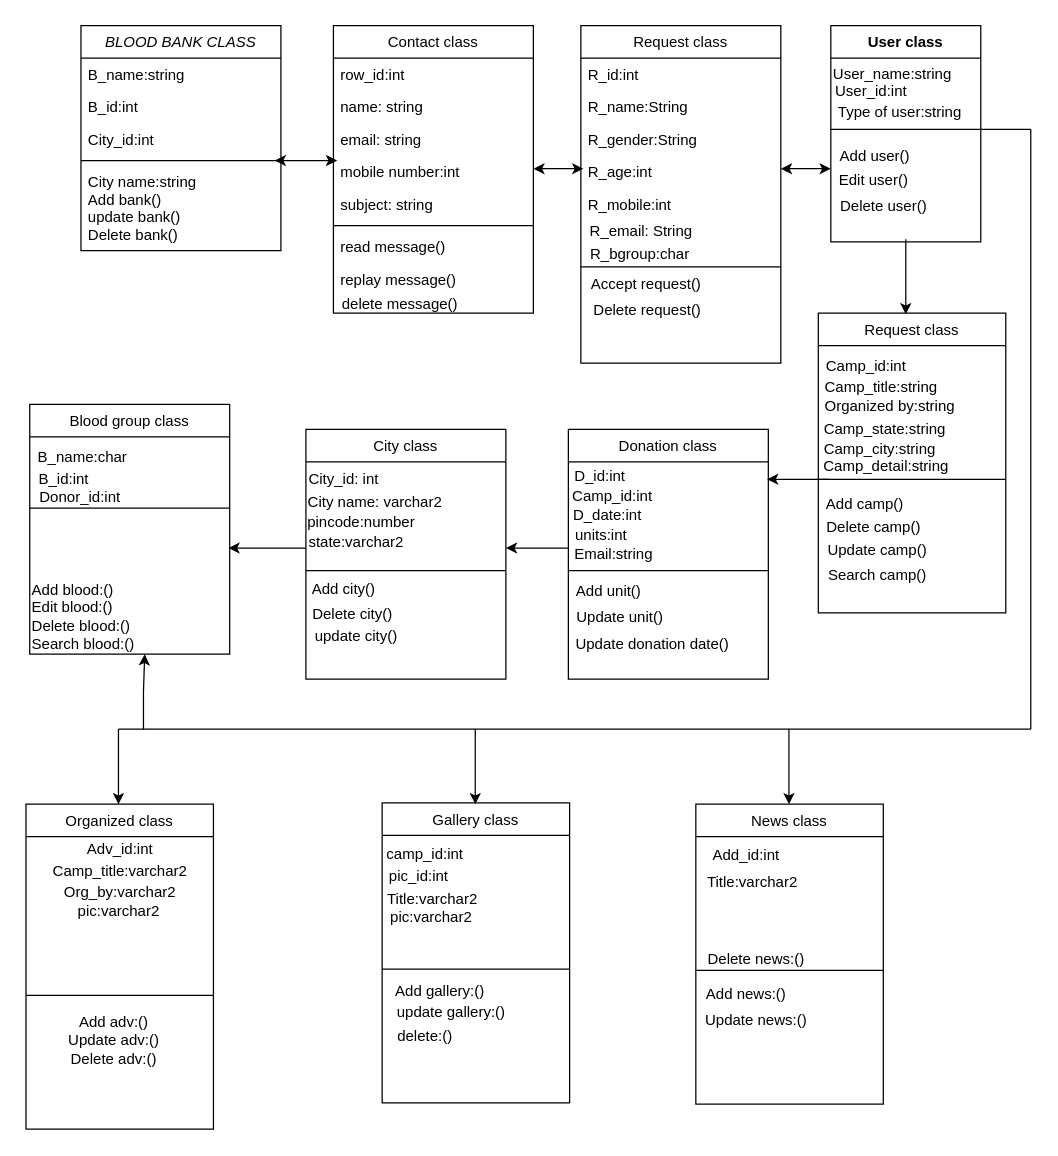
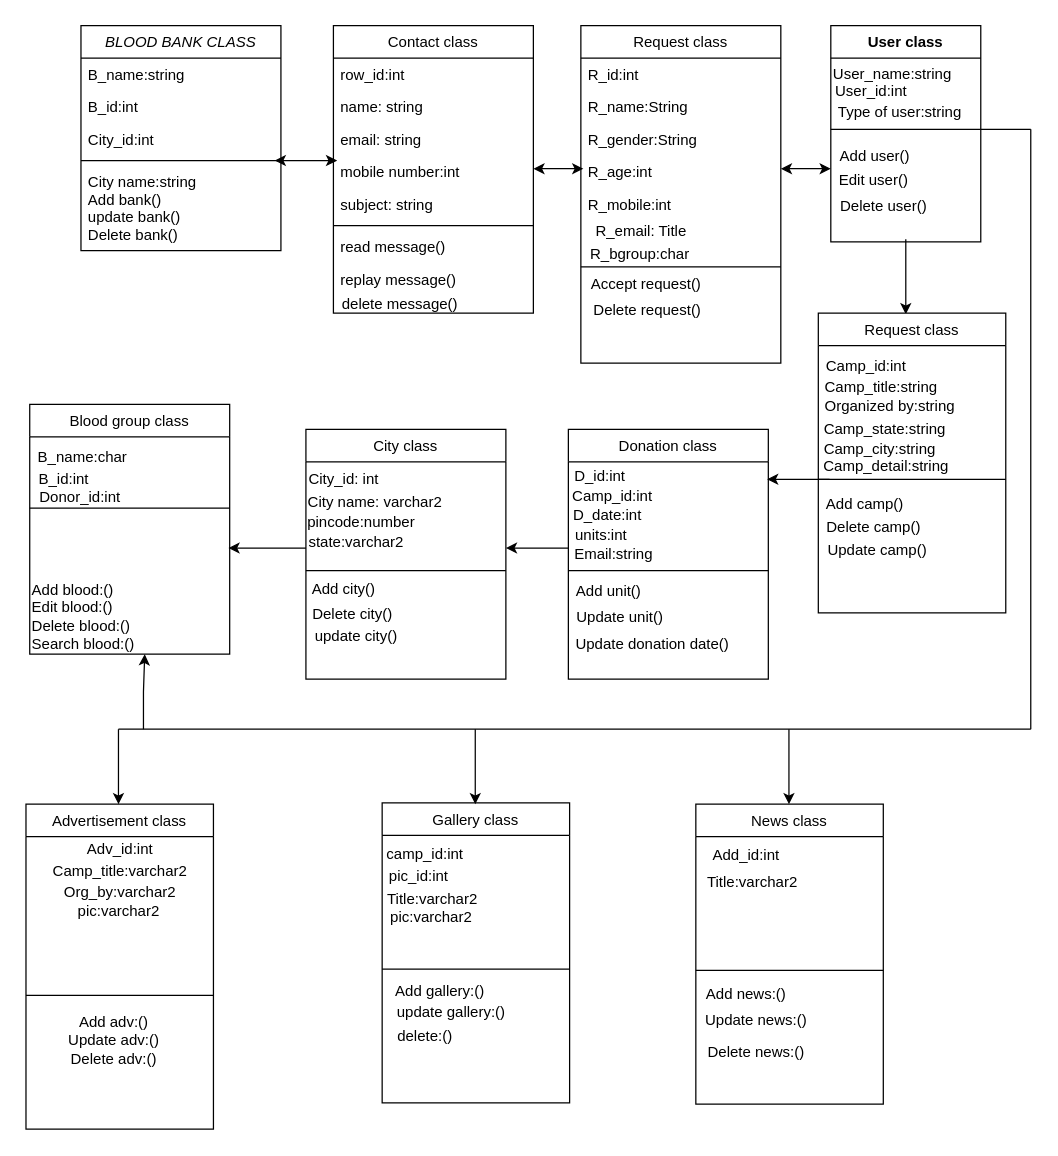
- <mxCell id="32" value="R_email: String" style="text;html=1;align=center;verticalAlign=middle;resizable=0;points=[];autosize=1;strokeColor=none;fillColor=none;" vertex="1" parent="1"><mxGeometry x="462" y="175" width="100" height="20" as="geometry" /></mxCell>
+ <mxCell id="32" value="R_email: Title" style="text;html=1;align=center;verticalAlign=middle;resizable=0;points=[];autosize=1;strokeColor=none;fillColor=none;" vertex="1" parent="1"><mxGeometry x="462" y="175" width="100" height="20" as="geometry" /></mxCell>
- <mxCell id="57" value="Search camp()" style="text;html=1;align=center;verticalAlign=middle;resizable=0;points=[];autosize=1;strokeColor=none;fillColor=none;" vertex="1" parent="1"><mxGeometry x="656" y="450" width="90" height="20" as="geometry" /></mxCell>
- <mxCell id="86" value="Organized class" style="swimlane;fontStyle=0;align=center;verticalAlign=top;childLayout=stackLayout;horizontal=1;startSize=26;horizontalStack=0;resizeParent=1;resizeLast=0;collapsible=1;marginBottom=0;rounded=0;shadow=0;strokeWidth=1;" vertex="1" parent="1"><mxGeometry x="20" y="643" width="150" height="260" as="geometry"><mxRectangle x="550" y="140" width="160" height="26" as="alternateBounds" /></mxGeometry></mxCell>
+ <mxCell id="86" value="Advertisement class" style="swimlane;fontStyle=0;align=center;verticalAlign=top;childLayout=stackLayout;horizontal=1;startSize=26;horizontalStack=0;resizeParent=1;resizeLast=0;collapsible=1;marginBottom=0;rounded=0;shadow=0;strokeWidth=1;" vertex="1" parent="1"><mxGeometry x="20" y="643" width="150" height="260" as="geometry"><mxRectangle x="550" y="140" width="160" height="26" as="alternateBounds" /></mxGeometry></mxCell>
- <mxCell id="110" value="Delete news:()" style="text;html=1;align=center;verticalAlign=middle;resizable=0;points=[];autosize=1;strokeColor=none;fillColor=none;" vertex="1" parent="1"><mxGeometry x="559" y="757" width="90" height="20" as="geometry" /></mxCell>
+ <mxCell id="110" value="Delete news:()" style="text;html=1;align=center;verticalAlign=middle;resizable=0;points=[];autosize=1;strokeColor=none;fillColor=none;" vertex="1" parent="1"><mxGeometry x="559" y="832" width="90" height="20" as="geometry" /></mxCell>
